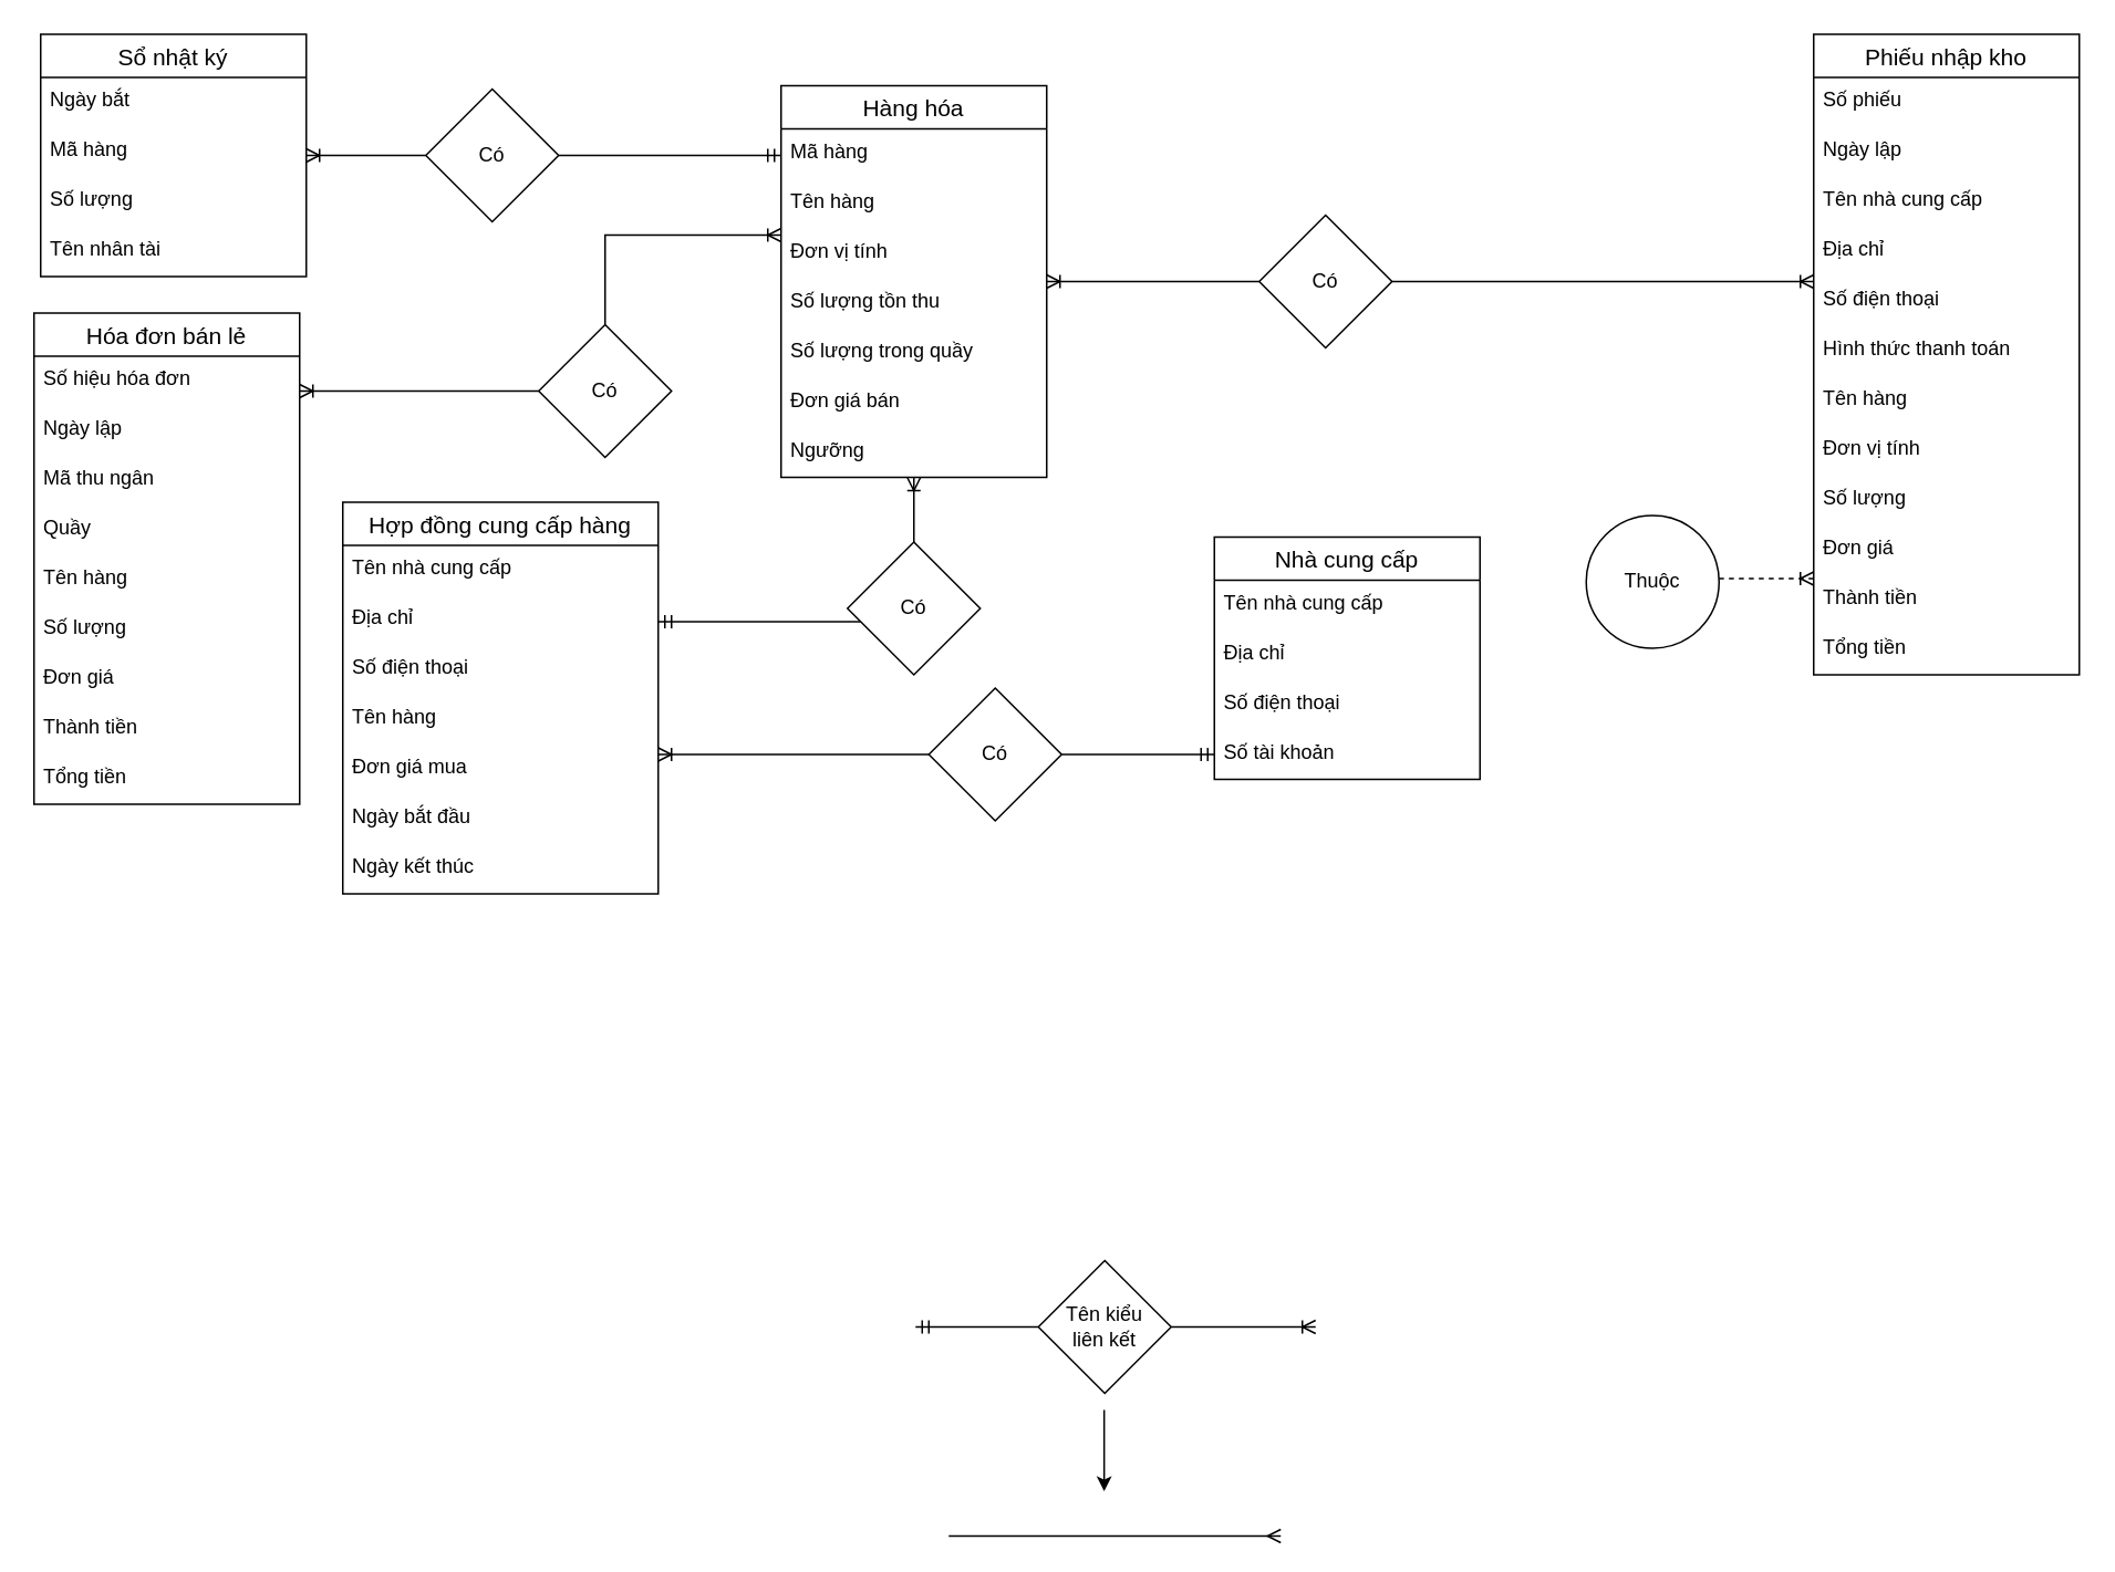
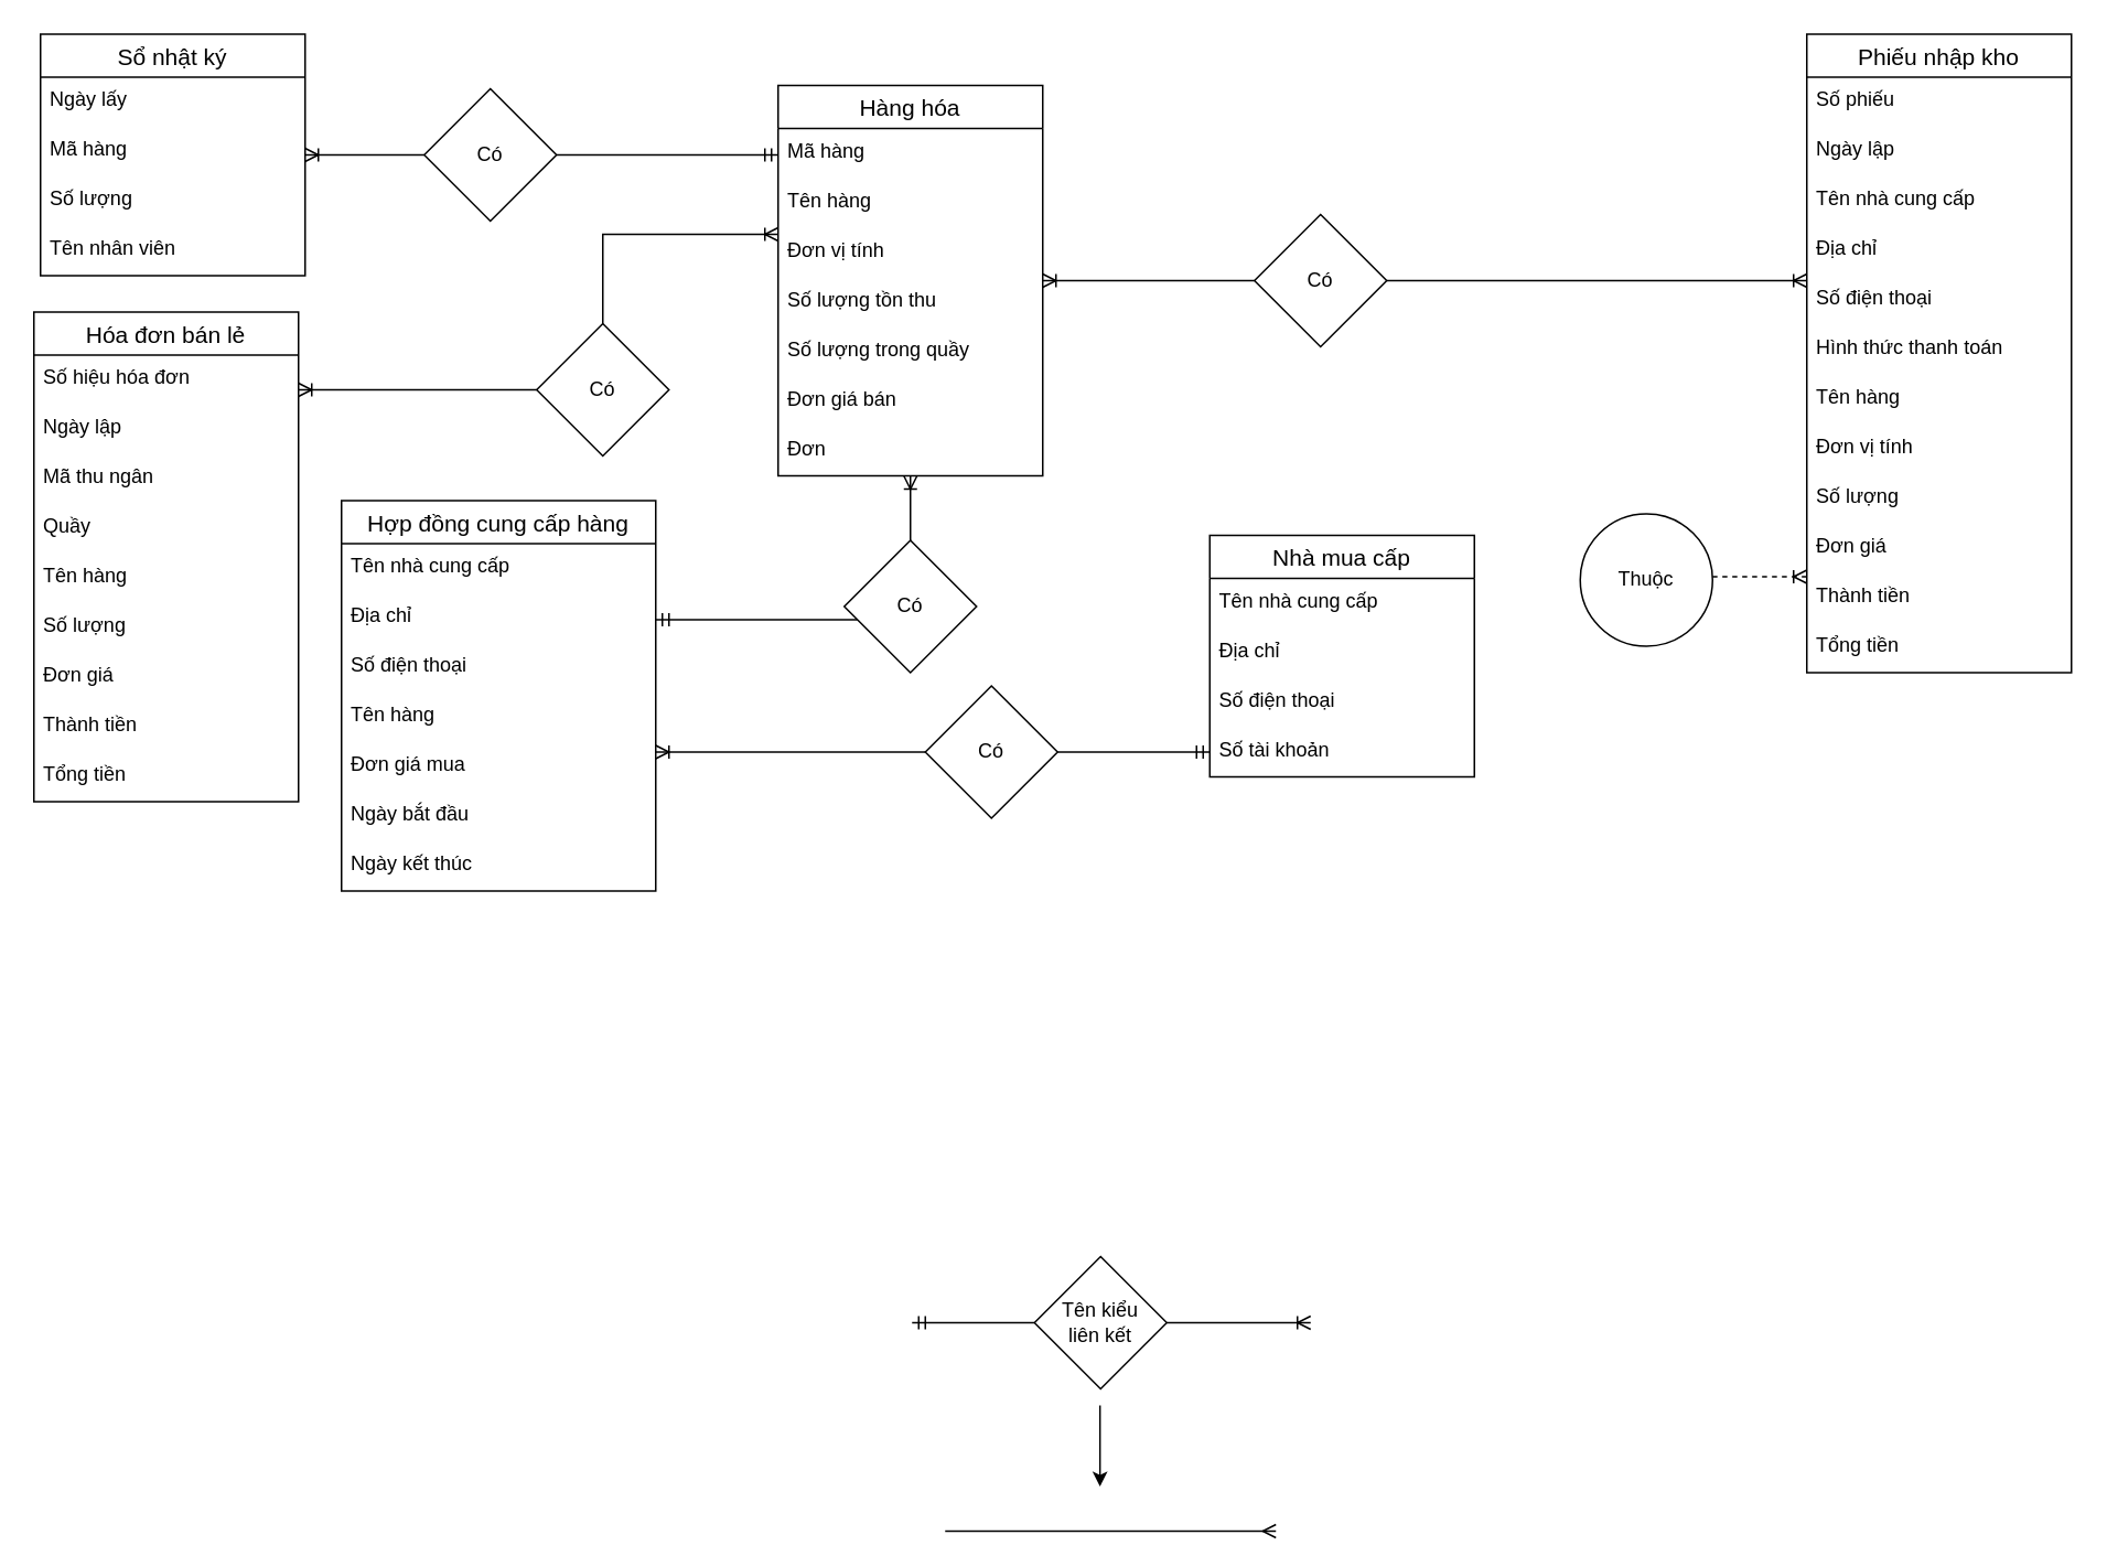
- <mxCell id="39" value="Ngày bắt" style="text;strokeColor=none;fillColor=none;spacingLeft=4;spacingRight=4;overflow=hidden;rotatable=0;points=[[0,0.5],[1,0.5]];portConstraint=eastwest;fontSize=12;" parent="38" vertex="1"><mxGeometry y="26" width="160" height="30" as="geometry" /></mxCell>
+ <mxCell id="39" value="Ngày lấy" style="text;strokeColor=none;fillColor=none;spacingLeft=4;spacingRight=4;overflow=hidden;rotatable=0;points=[[0,0.5],[1,0.5]];portConstraint=eastwest;fontSize=12;" parent="38" vertex="1"><mxGeometry y="26" width="160" height="30" as="geometry" /></mxCell>
- <mxCell id="42" value="Tên nhân tài" style="text;strokeColor=none;fillColor=none;spacingLeft=4;spacingRight=4;overflow=hidden;rotatable=0;points=[[0,0.5],[1,0.5]];portConstraint=eastwest;fontSize=12;" parent="38" vertex="1"><mxGeometry y="116" width="160" height="30" as="geometry" /></mxCell>
+ <mxCell id="42" value="Tên nhân viên" style="text;strokeColor=none;fillColor=none;spacingLeft=4;spacingRight=4;overflow=hidden;rotatable=0;points=[[0,0.5],[1,0.5]];portConstraint=eastwest;fontSize=12;" parent="38" vertex="1"><mxGeometry y="116" width="160" height="30" as="geometry" /></mxCell>
- <mxCell id="22" value="Ngưỡng" style="text;strokeColor=none;fillColor=none;spacingLeft=4;spacingRight=4;overflow=hidden;rotatable=0;points=[[0,0.5],[1,0.5]];portConstraint=eastwest;fontSize=12;" parent="15" vertex="1"><mxGeometry y="206" width="160" height="30" as="geometry" /></mxCell>
+ <mxCell id="22" value="Đơn" style="text;strokeColor=none;fillColor=none;spacingLeft=4;spacingRight=4;overflow=hidden;rotatable=0;points=[[0,0.5],[1,0.5]];portConstraint=eastwest;fontSize=12;" parent="15" vertex="1"><mxGeometry y="206" width="160" height="30" as="geometry" /></mxCell>
- <mxCell id="23" value="Nhà cung cấp" style="swimlane;fontStyle=0;childLayout=stackLayout;horizontal=1;startSize=26;horizontalStack=0;resizeParent=1;resizeParentMax=0;resizeLast=0;collapsible=1;marginBottom=0;align=center;fontSize=14;" parent="1" vertex="1"><mxGeometry x="731" y="323" width="160" height="146" as="geometry" /></mxCell>
+ <mxCell id="23" value="Nhà mua cấp" style="swimlane;fontStyle=0;childLayout=stackLayout;horizontal=1;startSize=26;horizontalStack=0;resizeParent=1;resizeParentMax=0;resizeLast=0;collapsible=1;marginBottom=0;align=center;fontSize=14;" parent="1" vertex="1"><mxGeometry x="731" y="323" width="160" height="146" as="geometry" /></mxCell>
